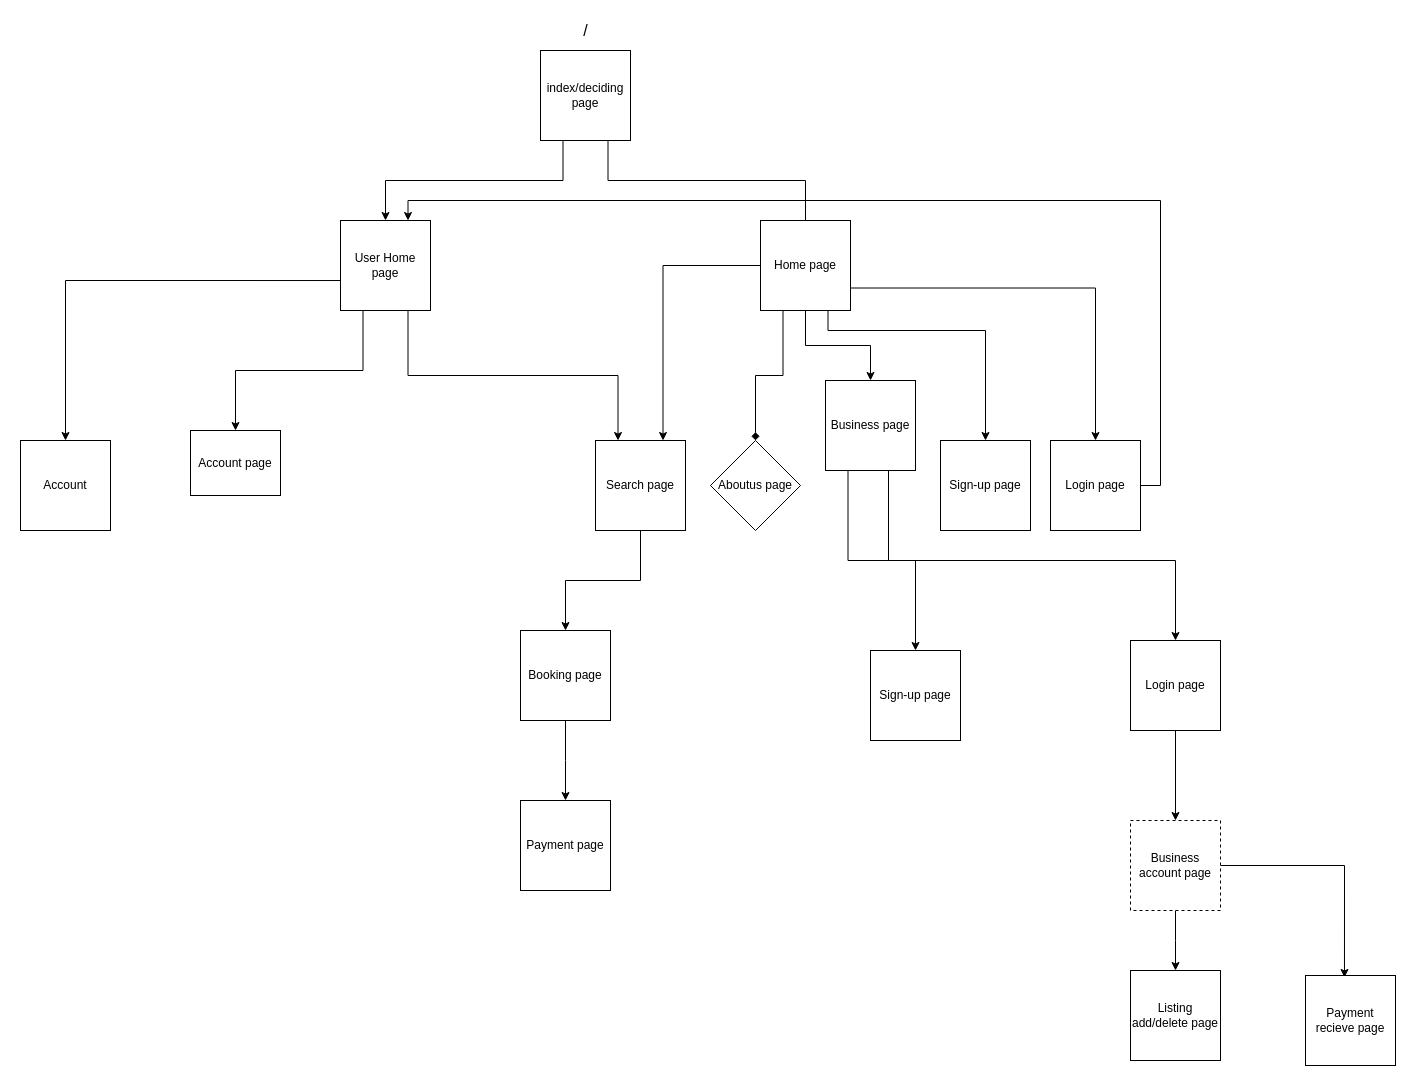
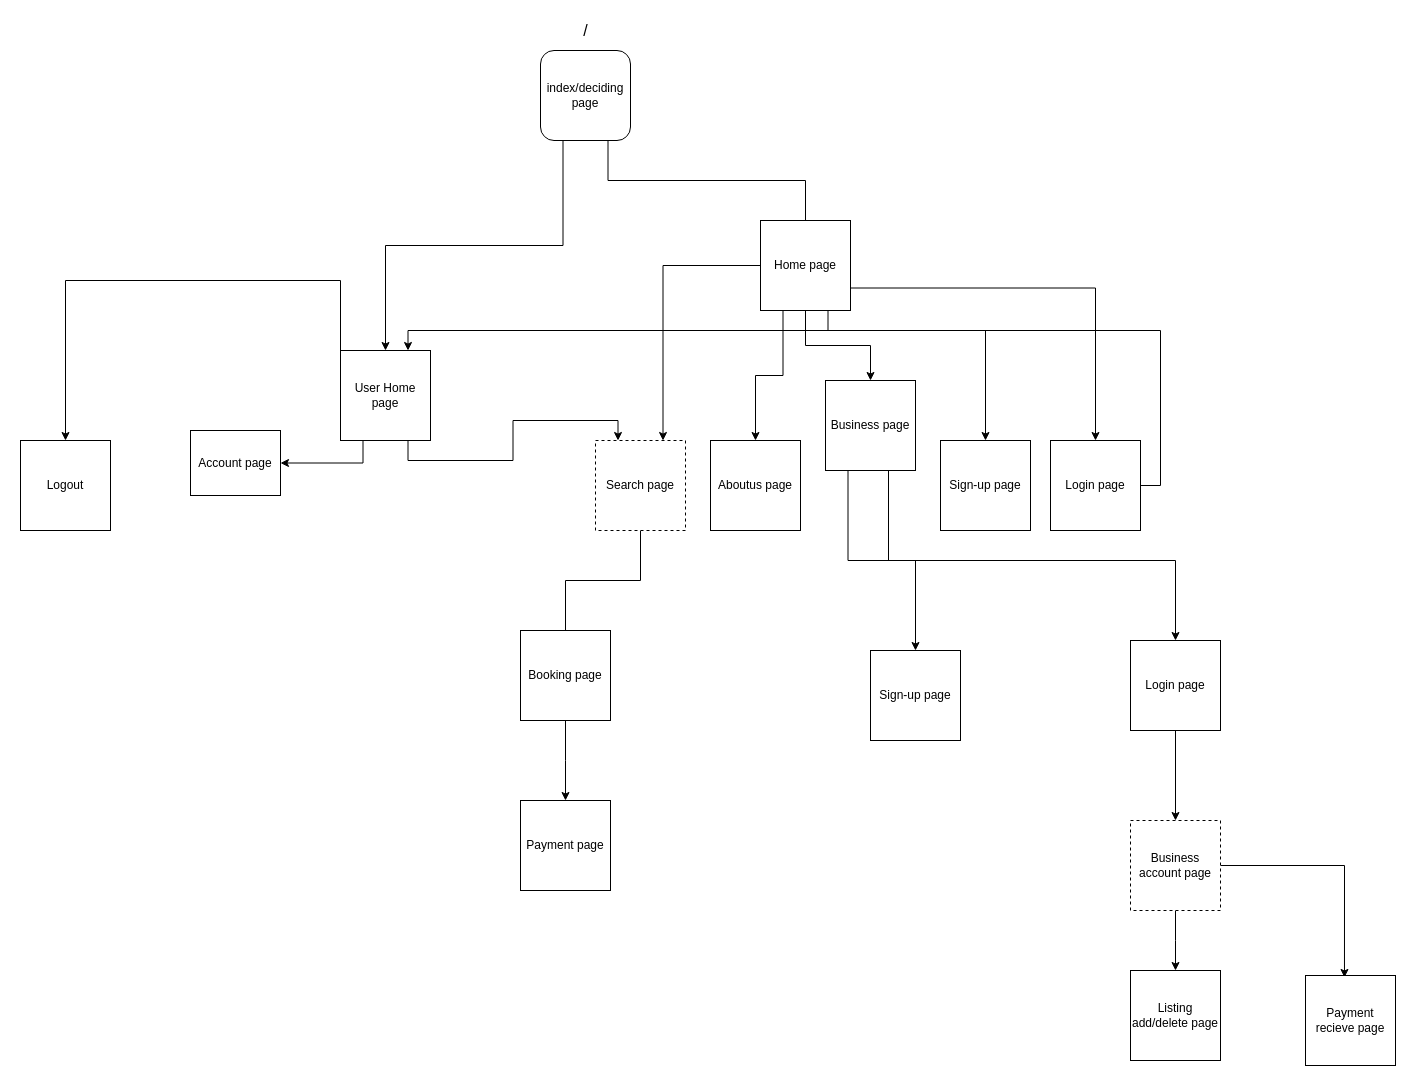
- <mxCell id="4" value="index/deciding page" style="whiteSpace=wrap;html=1;aspect=fixed;" vertex="1" parent="1"><mxGeometry x="540" y="50" width="90" height="90" as="geometry" /></mxCell>
+ <mxCell id="4" value="index/deciding page" style="whiteSpace=wrap;html=1;aspect=fixed;rounded=1;" vertex="1" parent="1"><mxGeometry x="540" y="50" width="90" height="90" as="geometry" /></mxCell>
- <mxCell id="15" value="User Home page" style="whiteSpace=wrap;html=1;aspect=fixed;" vertex="1" parent="1"><mxGeometry x="340" y="220" width="90" height="90" as="geometry" /></mxCell>
+ <mxCell id="15" value="User Home page" style="whiteSpace=wrap;html=1;aspect=fixed;" vertex="1" parent="1"><mxGeometry x="340" y="350" width="90" height="90" as="geometry" /></mxCell>
- <mxCell id="9" style="edgeStyle=orthogonalEdgeStyle;rounded=0;orthogonalLoop=1;jettySize=auto;html=1;exitX=0.25;exitY=1;exitDx=0;exitDy=0;fontSize=16;endArrow=diamond;" edge="1" parent="1" source="11" target="22"><mxGeometry relative="1" as="geometry" /></mxCell>
+ <mxCell id="9" style="edgeStyle=orthogonalEdgeStyle;rounded=0;orthogonalLoop=1;jettySize=auto;html=1;exitX=0.25;exitY=1;exitDx=0;exitDy=0;fontSize=16;" edge="1" parent="1" source="11" target="22"><mxGeometry relative="1" as="geometry" /></mxCell>
- <mxCell id="25" value="Account" style="whiteSpace=wrap;html=1;aspect=fixed;" vertex="1" parent="1"><mxGeometry x="20" y="440" width="90" height="90" as="geometry" /></mxCell>
+ <mxCell id="25" value="Logout" style="whiteSpace=wrap;html=1;aspect=fixed;" vertex="1" parent="1"><mxGeometry x="20" y="440" width="90" height="90" as="geometry" /></mxCell>
- <mxCell id="24" value="Search page" style="whiteSpace=wrap;html=1;aspect=fixed;" vertex="1" parent="1"><mxGeometry x="595" y="440" width="90" height="90" as="geometry" /></mxCell>
+ <mxCell id="24" value="Search page" style="whiteSpace=wrap;html=1;aspect=fixed;dashed=1;" vertex="1" parent="1"><mxGeometry x="595" y="440" width="90" height="90" as="geometry" /></mxCell>
- <mxCell id="22" value="Aboutus page" style="rhombus;whiteSpace=wrap;html=1;aspect=fixed;" vertex="1" parent="1"><mxGeometry x="710" y="440" width="90" height="90" as="geometry" /></mxCell>
+ <mxCell id="22" value="Aboutus page" style="whiteSpace=wrap;html=1;aspect=fixed;" vertex="1" parent="1"><mxGeometry x="710" y="440" width="90" height="90" as="geometry" /></mxCell>
- <mxCell id="23" style="edgeStyle=orthogonalEdgeStyle;rounded=0;orthogonalLoop=1;jettySize=auto;html=1;exitX=0.5;exitY=1;exitDx=0;exitDy=0;entryX=0.5;entryY=0;entryDx=0;entryDy=0;fontSize=16;" edge="1" parent="1" source="24" target="28"><mxGeometry relative="1" as="geometry" /></mxCell>
+ <mxCell id="23" style="edgeStyle=orthogonalEdgeStyle;rounded=0;orthogonalLoop=1;jettySize=auto;html=1;exitX=0.5;exitY=1;exitDx=0;exitDy=0;entryX=0.5;entryY=0;entryDx=0;entryDy=0;fontSize=16;endArrow=none;" edge="1" parent="1" source="24" target="28"><mxGeometry relative="1" as="geometry" /></mxCell>
